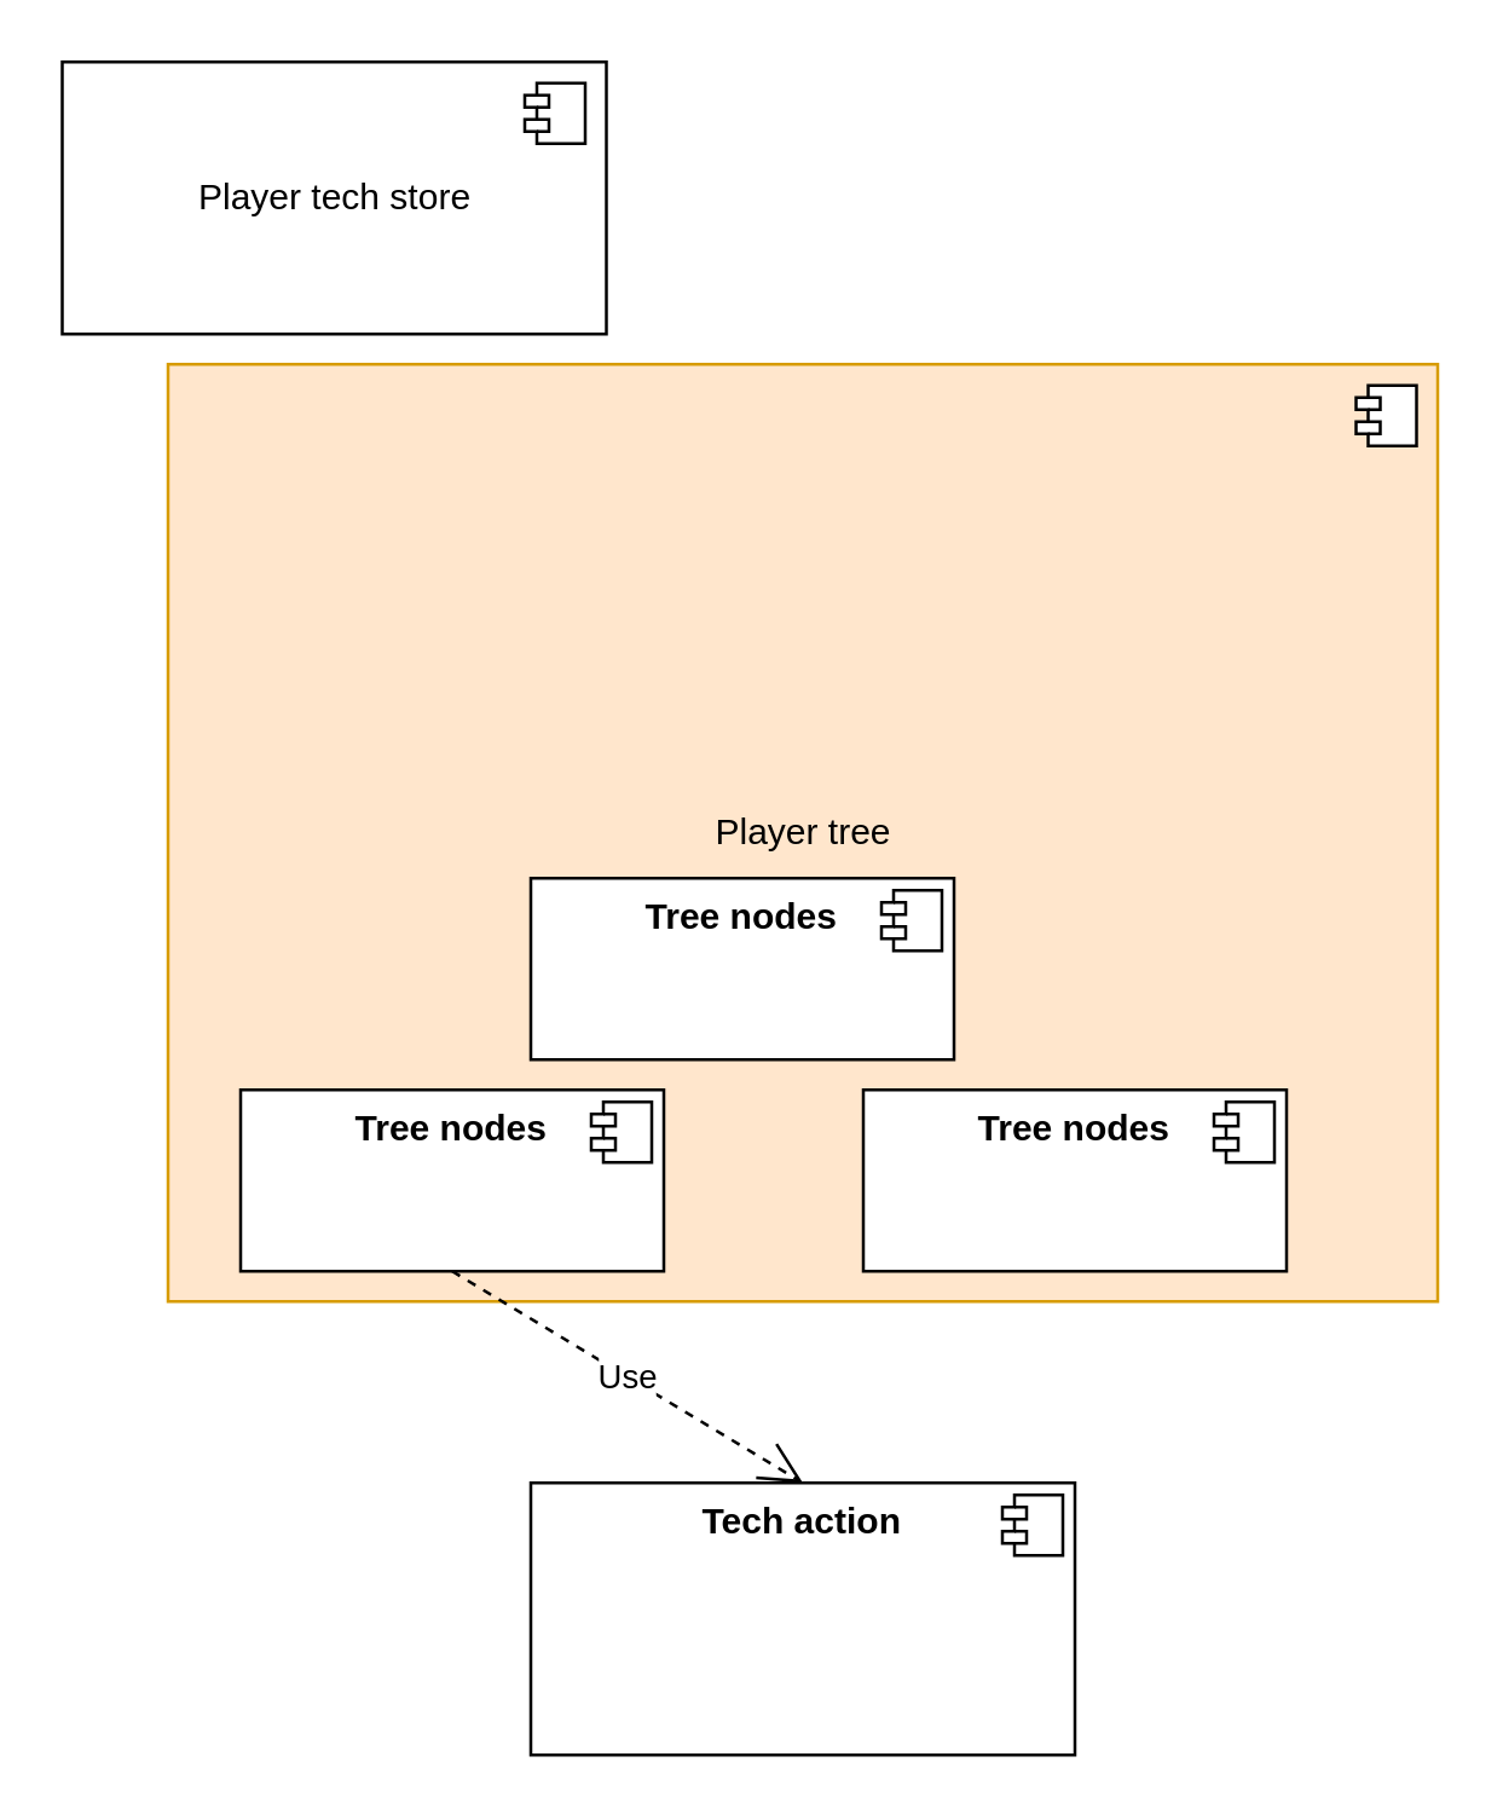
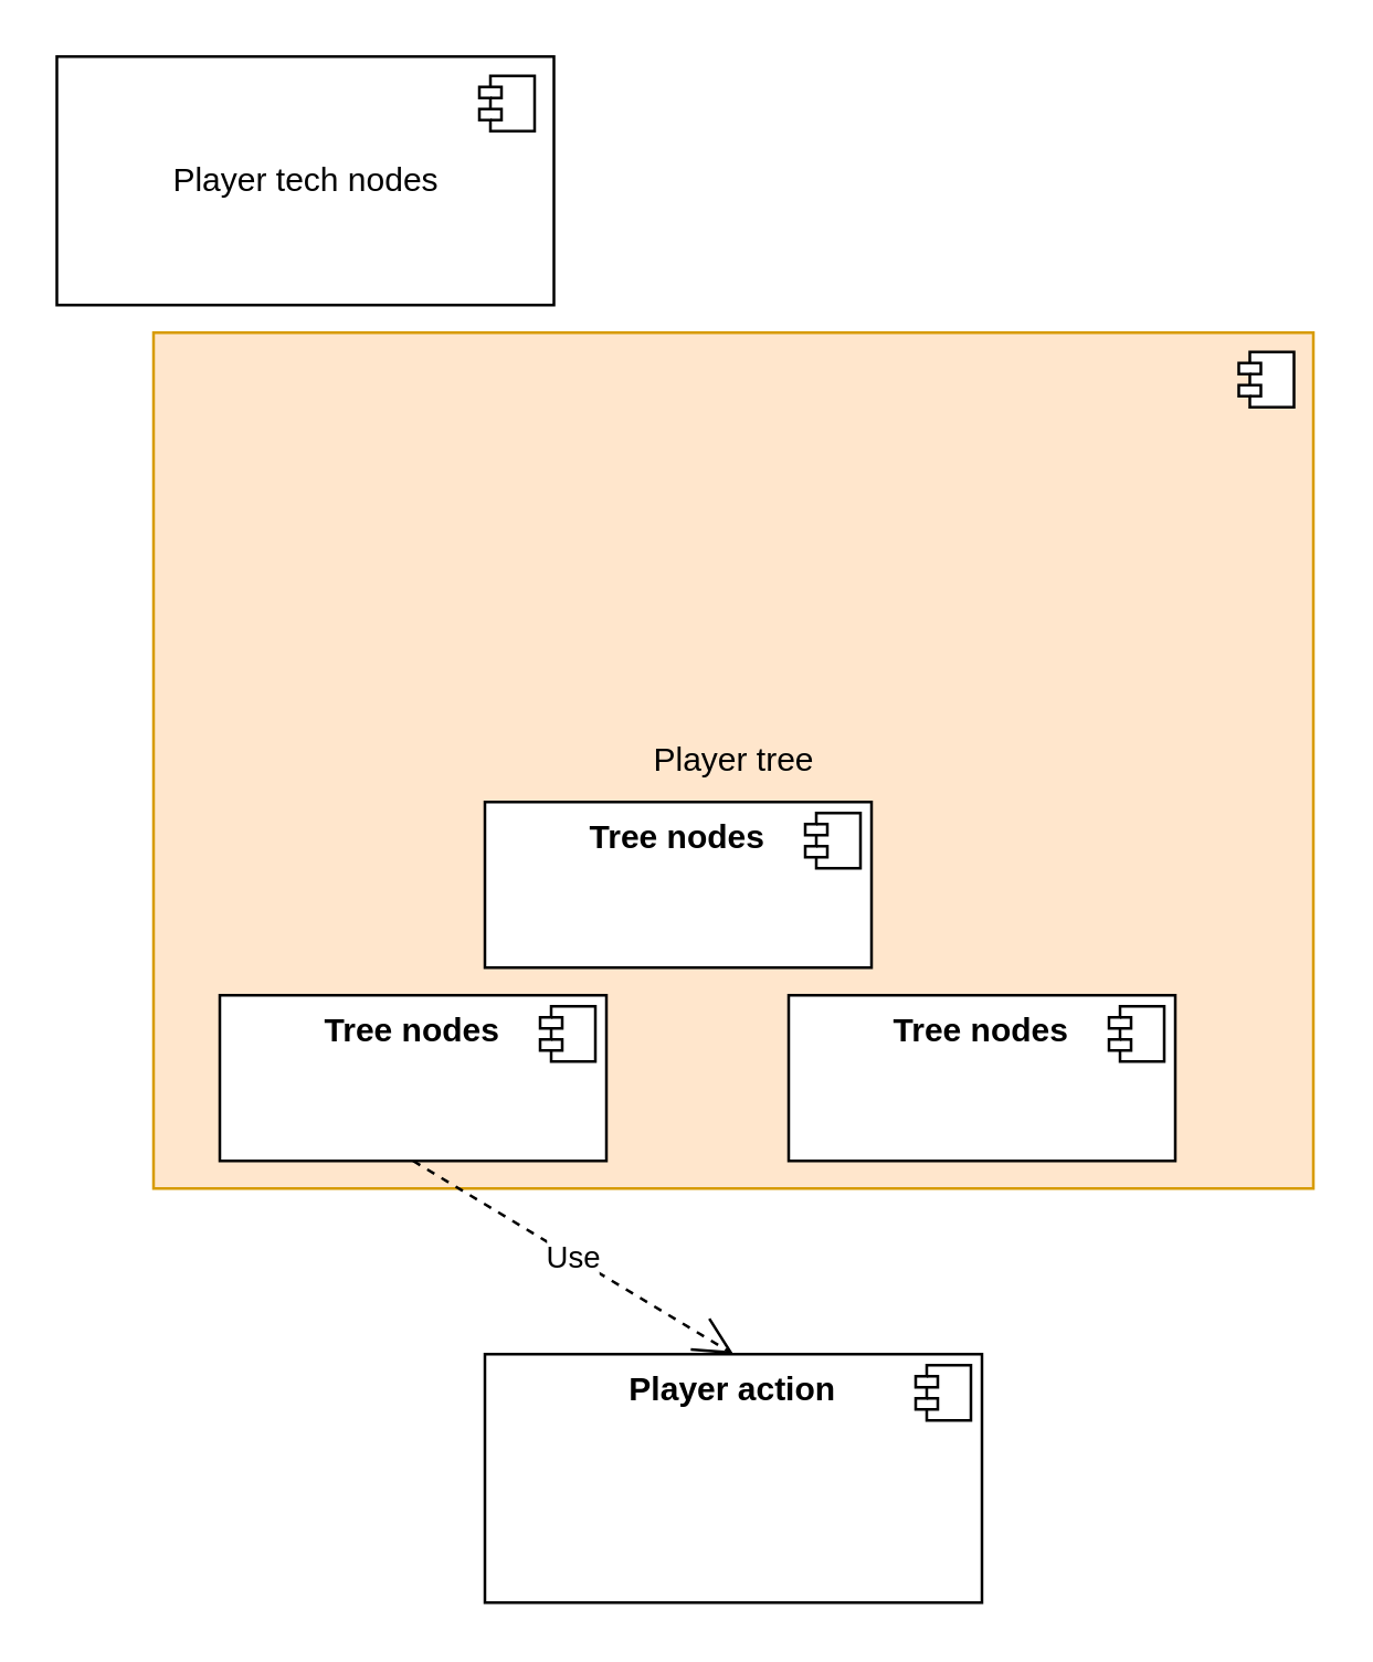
- <mxCell id="6" value="Player tech store" style="html=1;dropTarget=0;shadow=0;" parent="1" vertex="1"><mxGeometry x="20" y="20" width="180" height="90" as="geometry" /></mxCell>
+ <mxCell id="6" value="Player tech nodes" style="html=1;dropTarget=0;shadow=0;" parent="1" vertex="1"><mxGeometry x="20" y="20" width="180" height="90" as="geometry" /></mxCell>
- <mxCell id="13" value="&lt;p style=&quot;margin:0px;margin-top:6px;text-align:center;&quot;&gt;&lt;b&gt;Tech action&lt;/b&gt;&lt;/p&gt;" style="align=left;overflow=fill;html=1;dropTarget=0;" vertex="1" parent="1"><mxGeometry x="175" y="490" width="180" height="90" as="geometry" /></mxCell>
+ <mxCell id="13" value="&lt;p style=&quot;margin:0px;margin-top:6px;text-align:center;&quot;&gt;&lt;b&gt;Player action&lt;/b&gt;&lt;/p&gt;" style="align=left;overflow=fill;html=1;dropTarget=0;" vertex="1" parent="1"><mxGeometry x="175" y="490" width="180" height="90" as="geometry" /></mxCell>
